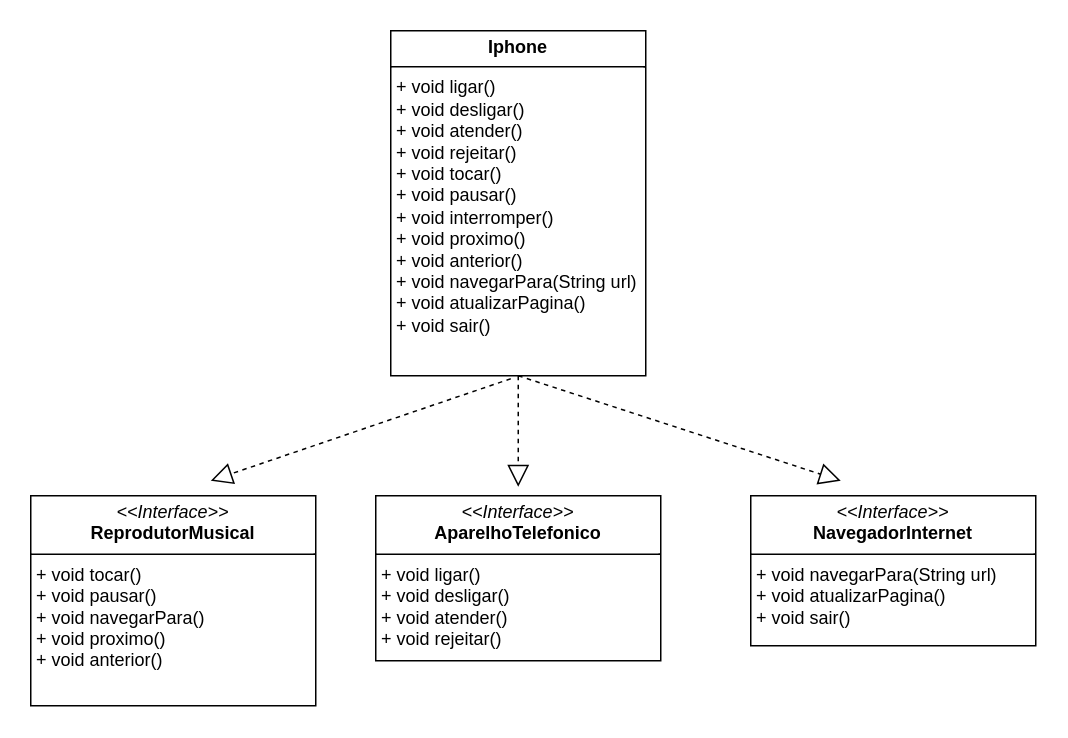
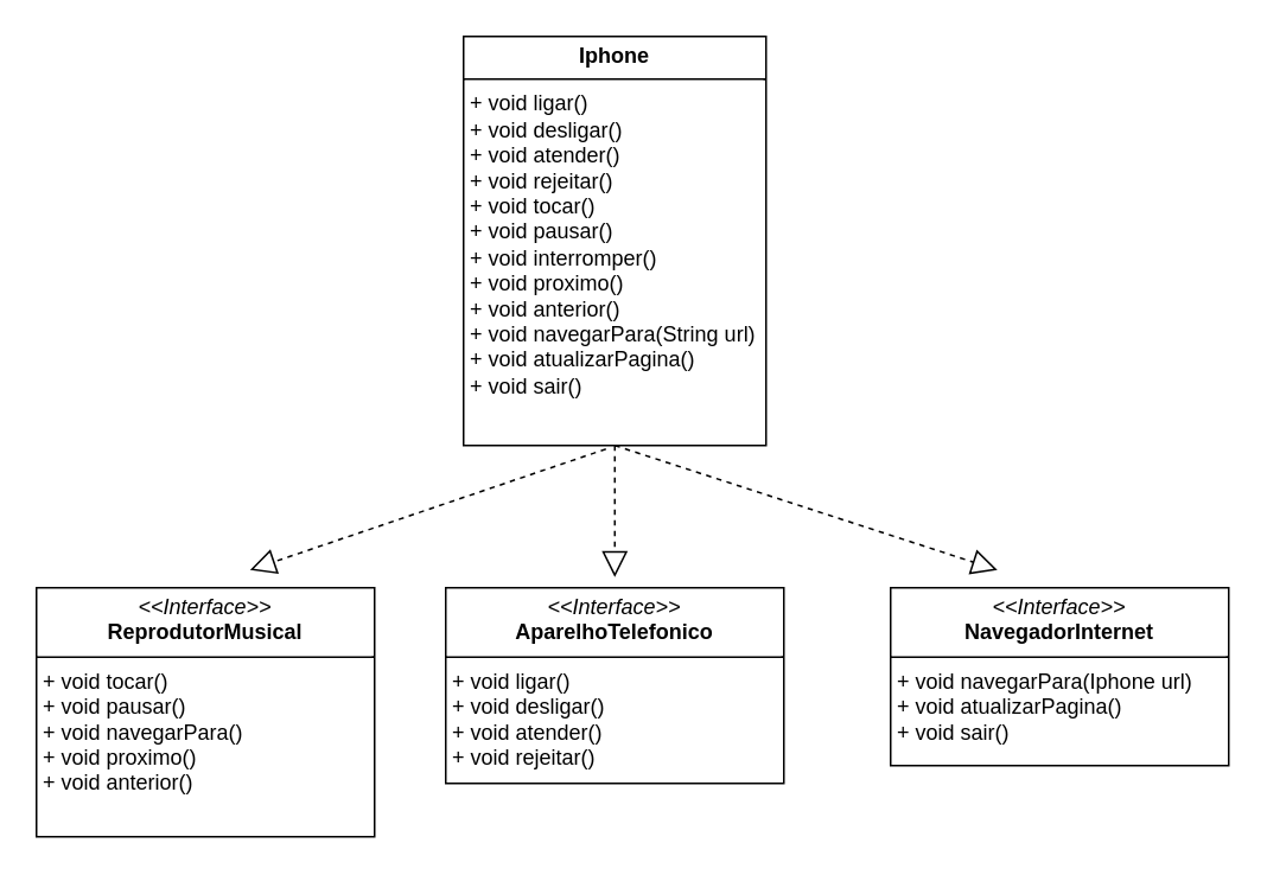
- <mxCell id="4" value="&lt;p style=&quot;margin:0px;margin-top:4px;text-align:center;&quot;&gt;&lt;i&gt;&amp;lt;&amp;lt;Interface&amp;gt;&amp;gt;&lt;/i&gt;&lt;br&gt;&lt;b&gt;NavegadorInternet&lt;/b&gt;&lt;/p&gt;&lt;hr size=&quot;1&quot; style=&quot;border-style:solid;&quot;&gt;&lt;p style=&quot;margin:0px;margin-left:4px;&quot;&gt;+ void navegarPara(String url)&lt;br&gt;+ void atualizarPagina()&lt;/p&gt;&lt;p style=&quot;margin:0px;margin-left:4px;&quot;&gt;+ void sair()&lt;/p&gt;&lt;p style=&quot;margin:0px;margin-left:4px;&quot;&gt;&lt;br&gt;&lt;/p&gt;" style="verticalAlign=top;align=left;overflow=fill;html=1;whiteSpace=wrap;" vertex="1" parent="1"><mxGeometry x="500" y="330" width="190" height="100" as="geometry" /></mxCell>
+ <mxCell id="4" value="&lt;p style=&quot;margin:0px;margin-top:4px;text-align:center;&quot;&gt;&lt;i&gt;&amp;lt;&amp;lt;Interface&amp;gt;&amp;gt;&lt;/i&gt;&lt;br&gt;&lt;b&gt;NavegadorInternet&lt;/b&gt;&lt;/p&gt;&lt;hr size=&quot;1&quot; style=&quot;border-style:solid;&quot;&gt;&lt;p style=&quot;margin:0px;margin-left:4px;&quot;&gt;+ void navegarPara(Iphone url)&lt;br&gt;+ void atualizarPagina()&lt;/p&gt;&lt;p style=&quot;margin:0px;margin-left:4px;&quot;&gt;+ void sair()&lt;/p&gt;&lt;p style=&quot;margin:0px;margin-left:4px;&quot;&gt;&lt;br&gt;&lt;/p&gt;" style="verticalAlign=top;align=left;overflow=fill;html=1;whiteSpace=wrap;" vertex="1" parent="1"><mxGeometry x="500" y="330" width="190" height="100" as="geometry" /></mxCell>
